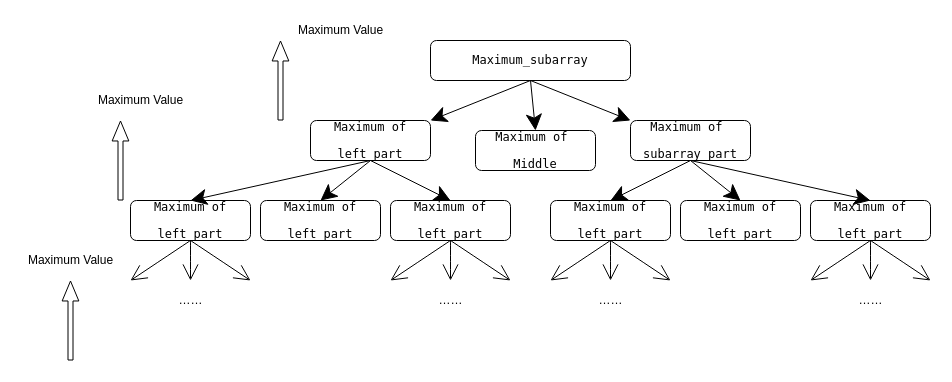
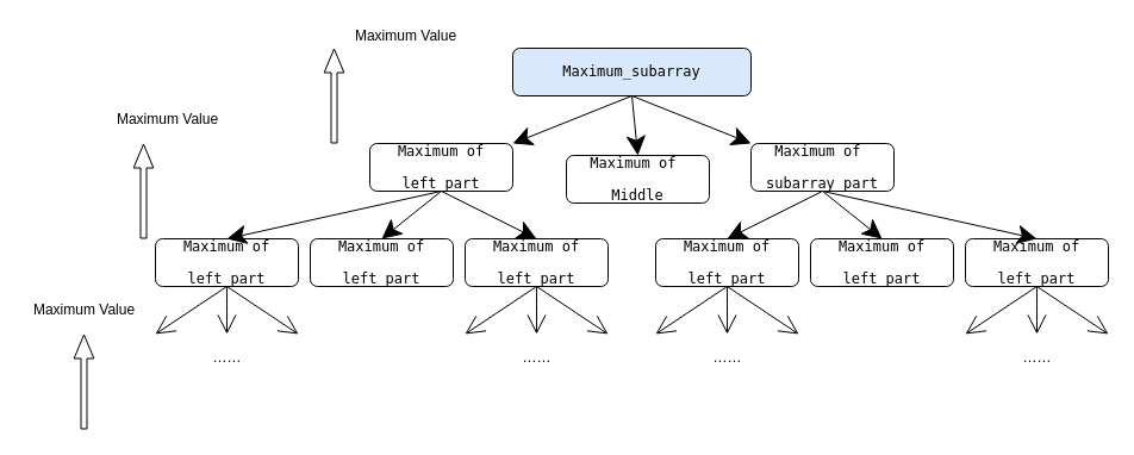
- <mxCell id="2" value="&lt;pre&gt;Maximum_subarray&lt;/pre&gt;" style="rounded=1;whiteSpace=wrap;html=1;hachureGap=4;pointerEvents=0;" vertex="1" parent="1"><mxGeometry x="430" y="40" width="200" height="40" as="geometry" /></mxCell>
+ <mxCell id="2" value="&lt;pre&gt;Maximum_subarray&lt;/pre&gt;" style="rounded=1;whiteSpace=wrap;html=1;hachureGap=4;pointerEvents=0;fillColor=#dae8fc;" vertex="1" parent="1"><mxGeometry x="430" y="40" width="200" height="40" as="geometry" /></mxCell>
